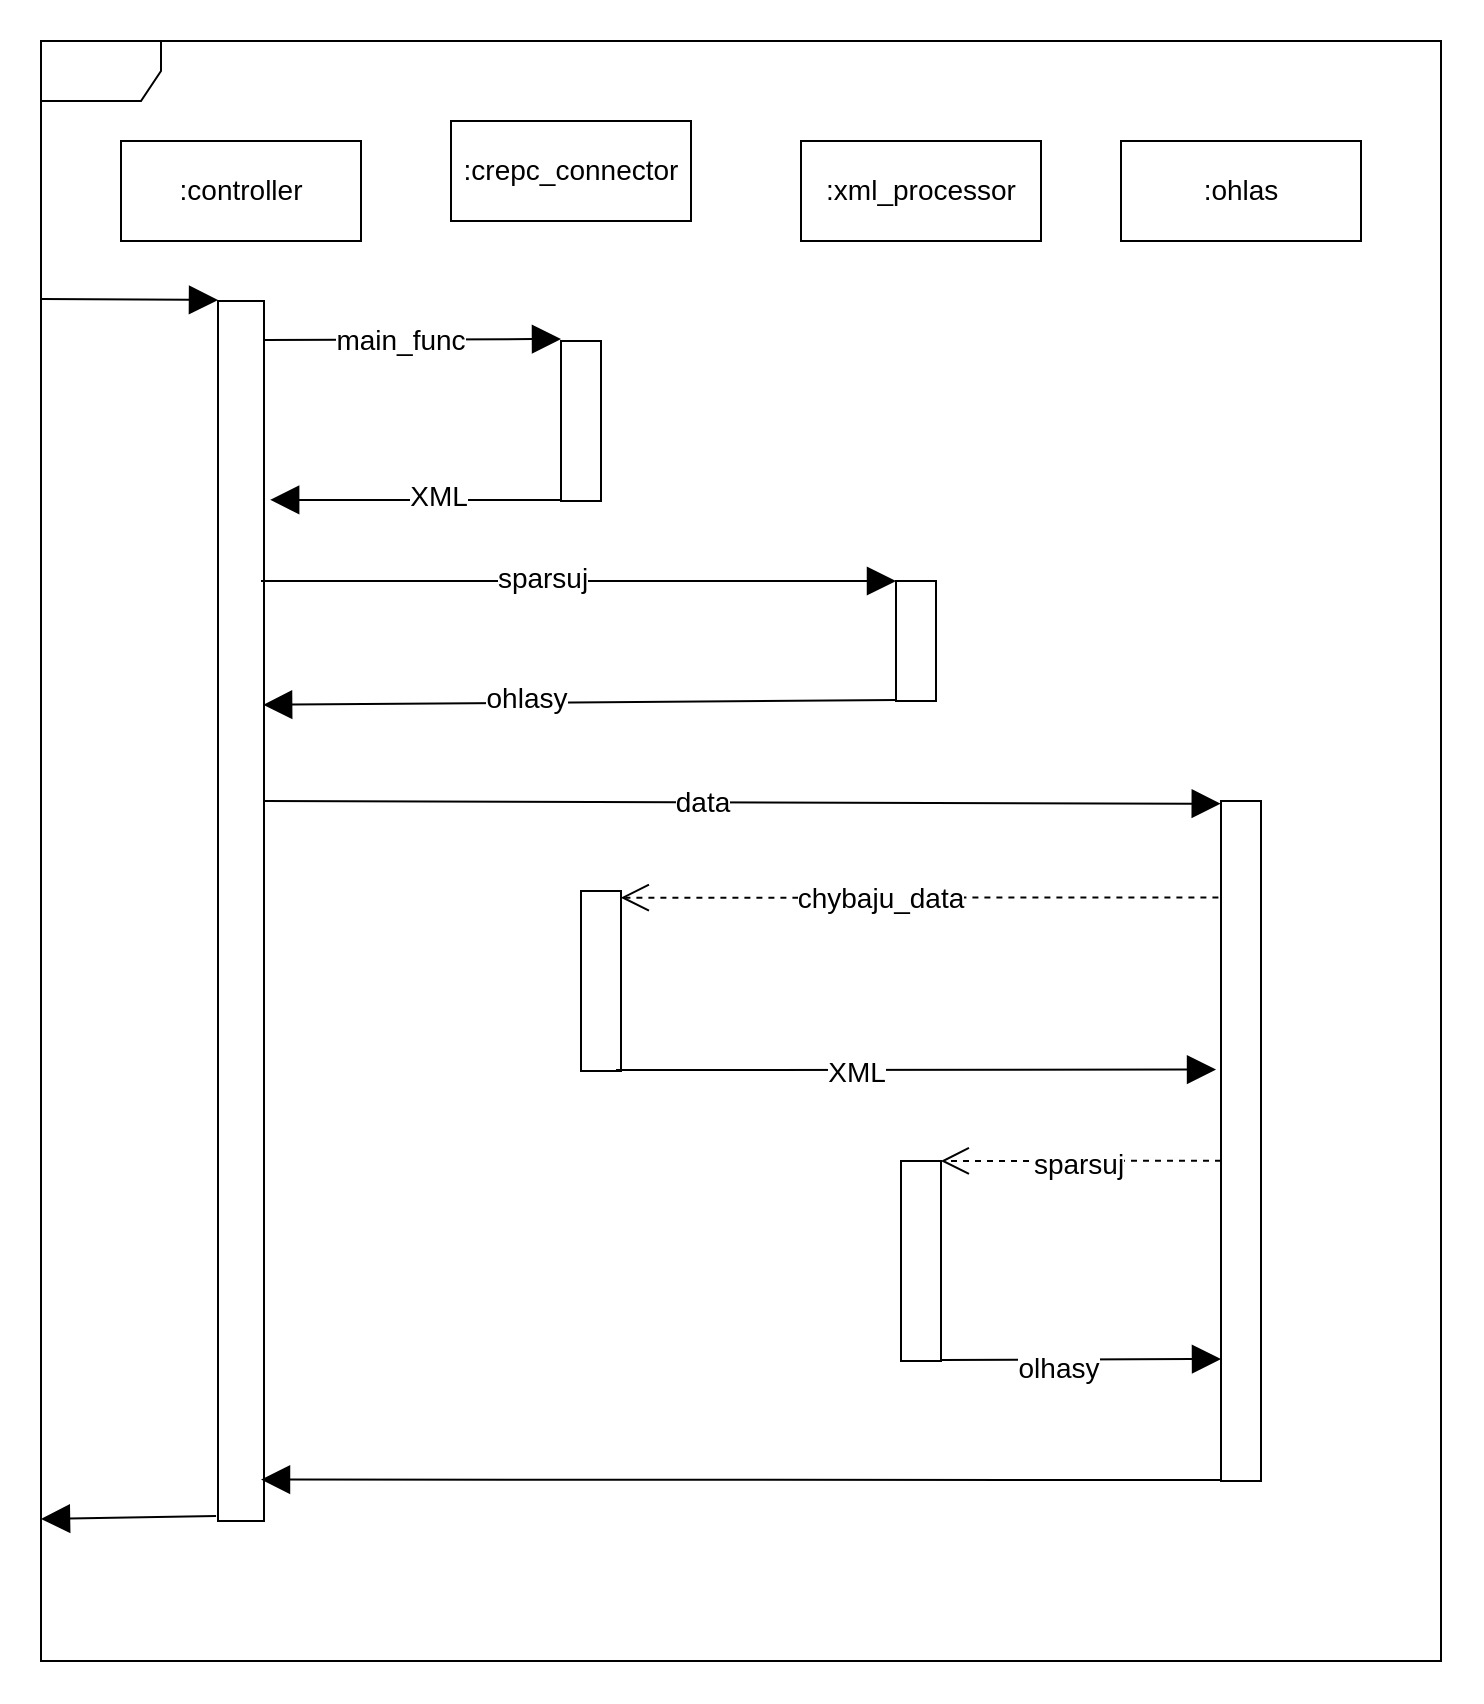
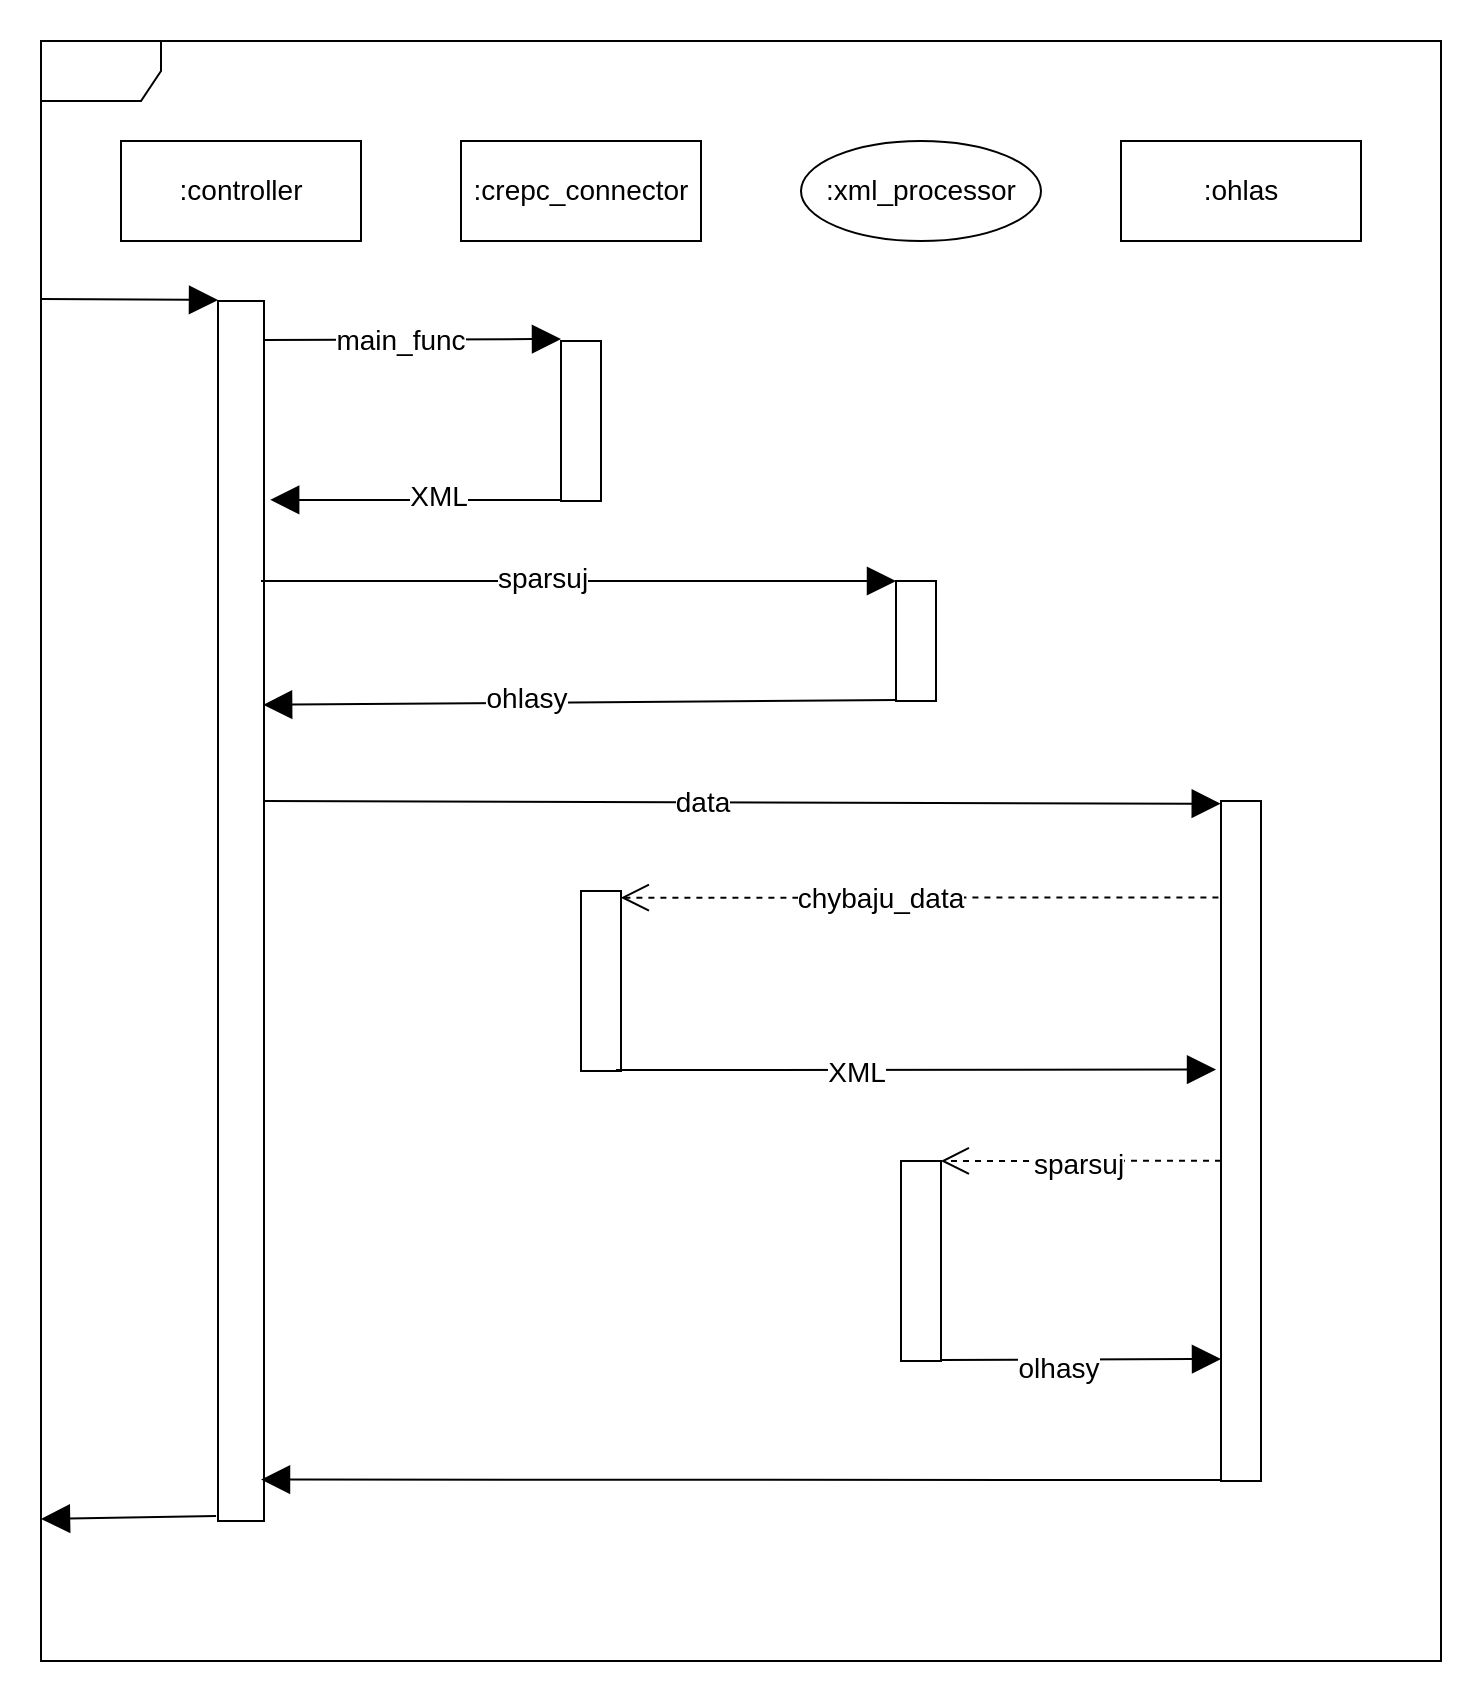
- <mxCell id="8" value=":crepc_connector" style="html=1;fontSize=14;" vertex="1" parent="1"><mxGeometry x="225" y="60" width="120" height="50" as="geometry" /></mxCell>
+ <mxCell id="8" value=":crepc_connector" style="html=1;fontSize=14;" vertex="1" parent="1"><mxGeometry x="230" y="70" width="120" height="50" as="geometry" /></mxCell>
- <mxCell id="7" value="&lt;div style=&quot;font-size: 14px&quot;&gt;:xml_processor&lt;/div&gt;" style="html=1;fontSize=14;" vertex="1" parent="1"><mxGeometry x="400" y="70" width="120" height="50" as="geometry" /></mxCell>
+ <mxCell id="7" value="&lt;div style=&quot;font-size: 14px&quot;&gt;:xml_processor&lt;/div&gt;" style="ellipse;html=1;fontSize=14;" vertex="1" parent="1"><mxGeometry x="400" y="70" width="120" height="50" as="geometry" /></mxCell>
